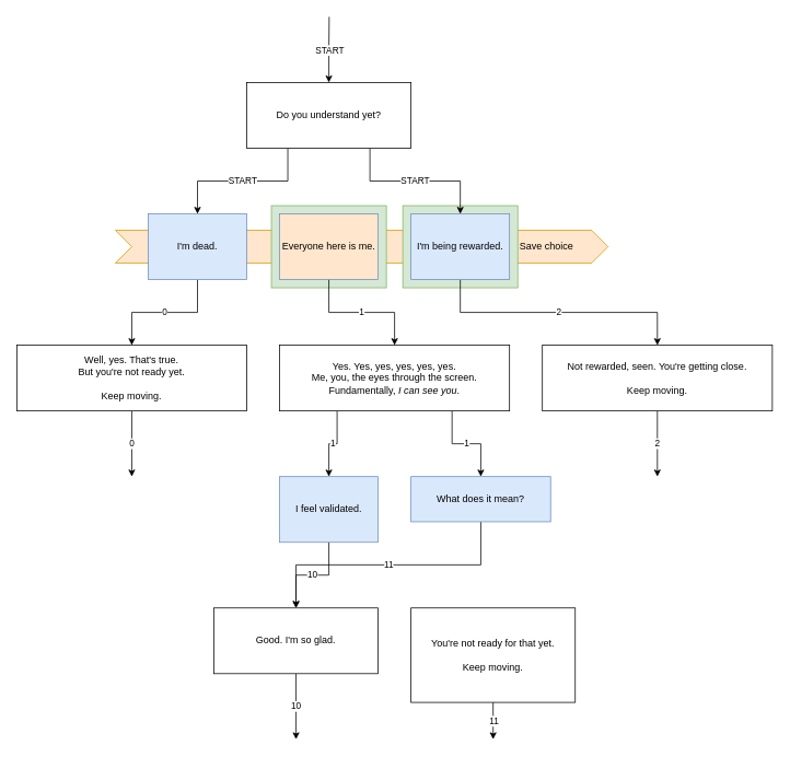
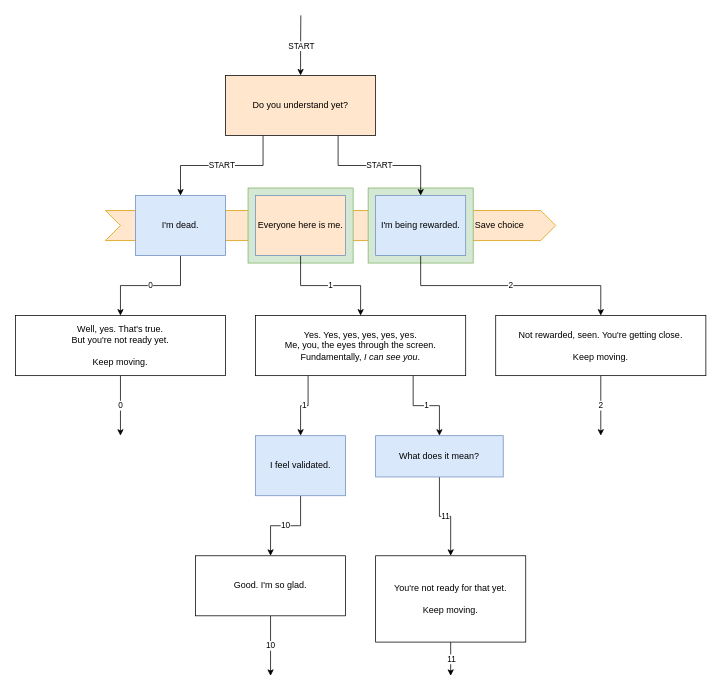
- <mxCell id="8" value="Do you understand yet?" style="rounded=0;whiteSpace=wrap;html=1;" parent="1" vertex="1"><mxGeometry x="300" y="100" width="200" height="80" as="geometry" /></mxCell>
+ <mxCell id="8" value="Do you understand yet?" style="rounded=0;whiteSpace=wrap;html=1;fillColor=#ffe6cc;" parent="1" vertex="1"><mxGeometry x="300" y="100" width="200" height="80" as="geometry" /></mxCell>
- <mxCell id="22" value="11" style="edgeStyle=orthogonalEdgeStyle;rounded=0;orthogonalLoop=1;jettySize=auto;html=1;exitX=0.5;exitY=1;exitDx=0;exitDy=0;" parent="1" source="23" target="29" edge="1"><mxGeometry relative="1" as="geometry" /></mxCell>
+ <mxCell id="22" value="11" style="edgeStyle=orthogonalEdgeStyle;rounded=0;orthogonalLoop=1;jettySize=auto;html=1;exitX=0.5;exitY=1;exitDx=0;exitDy=0;entryX=0.5;entryY=0;entryDx=0;entryDy=0;" parent="1" source="23" target="27" edge="1"><mxGeometry relative="1" as="geometry" /></mxCell>
